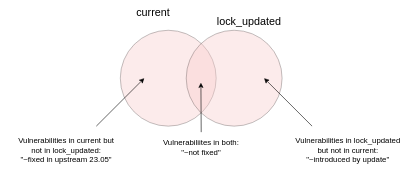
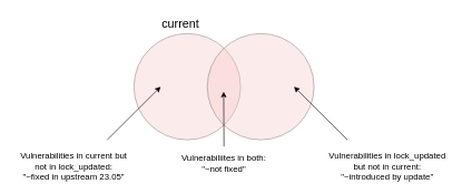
- <mxCell id="4" value="current" style="text;html=1;strokeColor=none;fillColor=none;align=center;verticalAlign=middle;whiteSpace=wrap;rounded=0;fontSize=18;" parent="1" vertex="1"><mxGeometry x="225" y="5" width="60" height="30" as="geometry" /></mxCell>
+ <mxCell id="4" value="current" style="text;html=1;strokeColor=none;fillColor=none;align=center;verticalAlign=middle;whiteSpace=wrap;rounded=0;fontSize=18;" parent="1" vertex="1"><mxGeometry x="240" y="20" width="60" height="30" as="geometry" /></mxCell>
- <mxCell id="11" value="lock_updated" style="text;html=1;strokeColor=none;fillColor=none;align=center;verticalAlign=middle;whiteSpace=wrap;rounded=0;fontSize=18;" parent="1" vertex="1"><mxGeometry x="350" y="20" width="130" height="30" as="geometry" /></mxCell>
